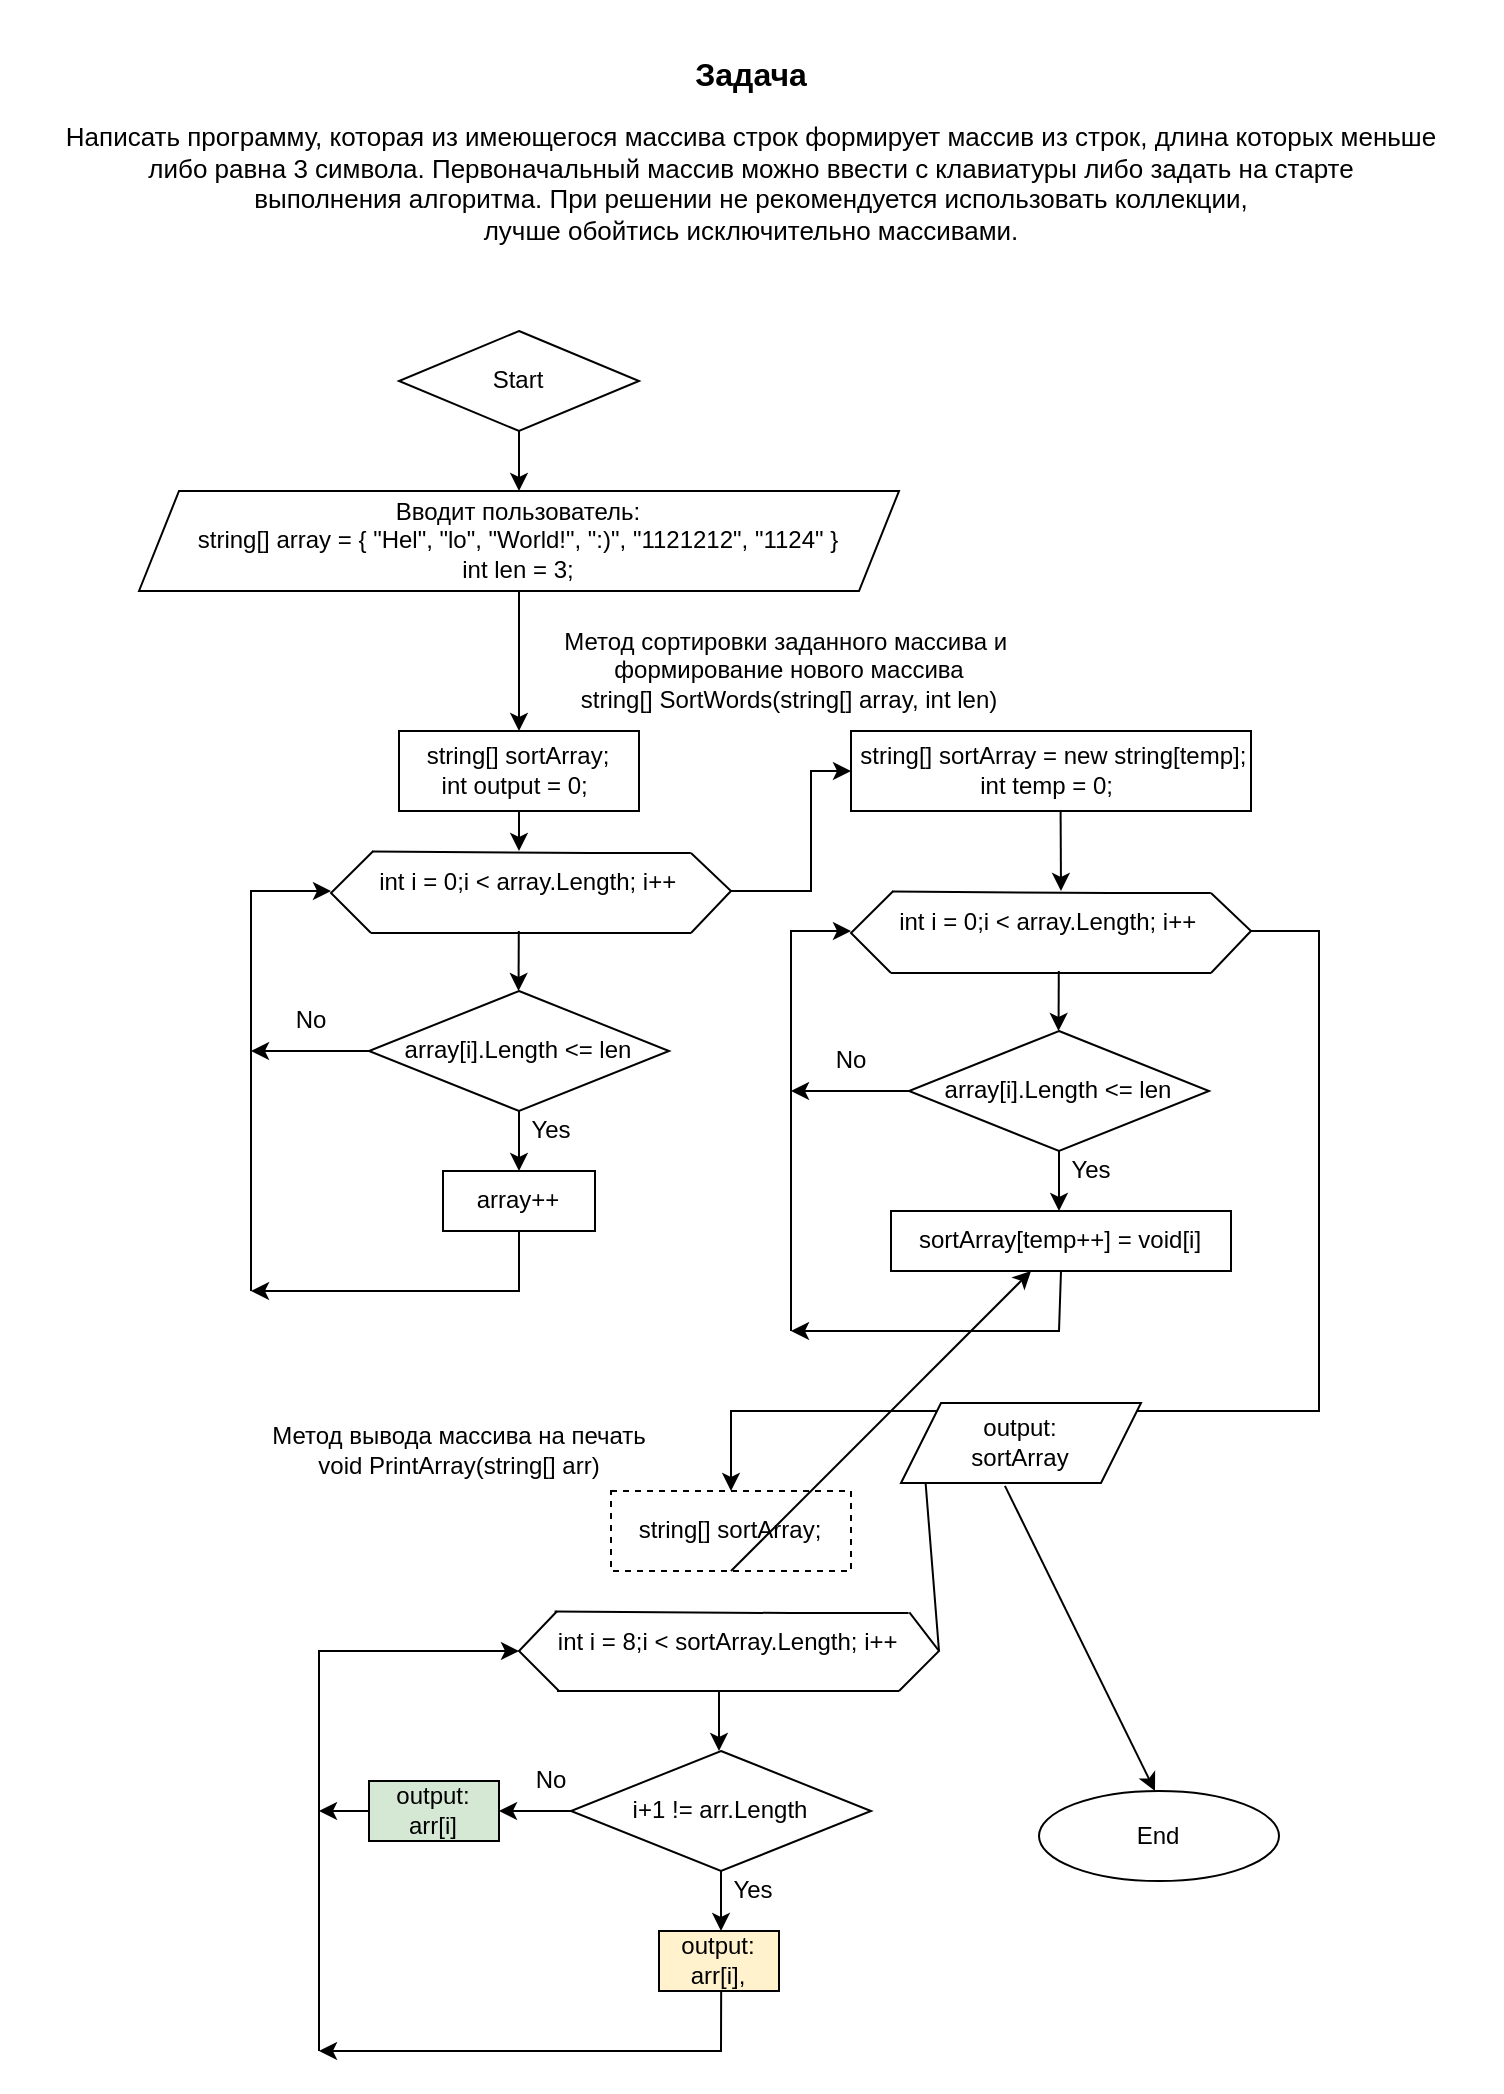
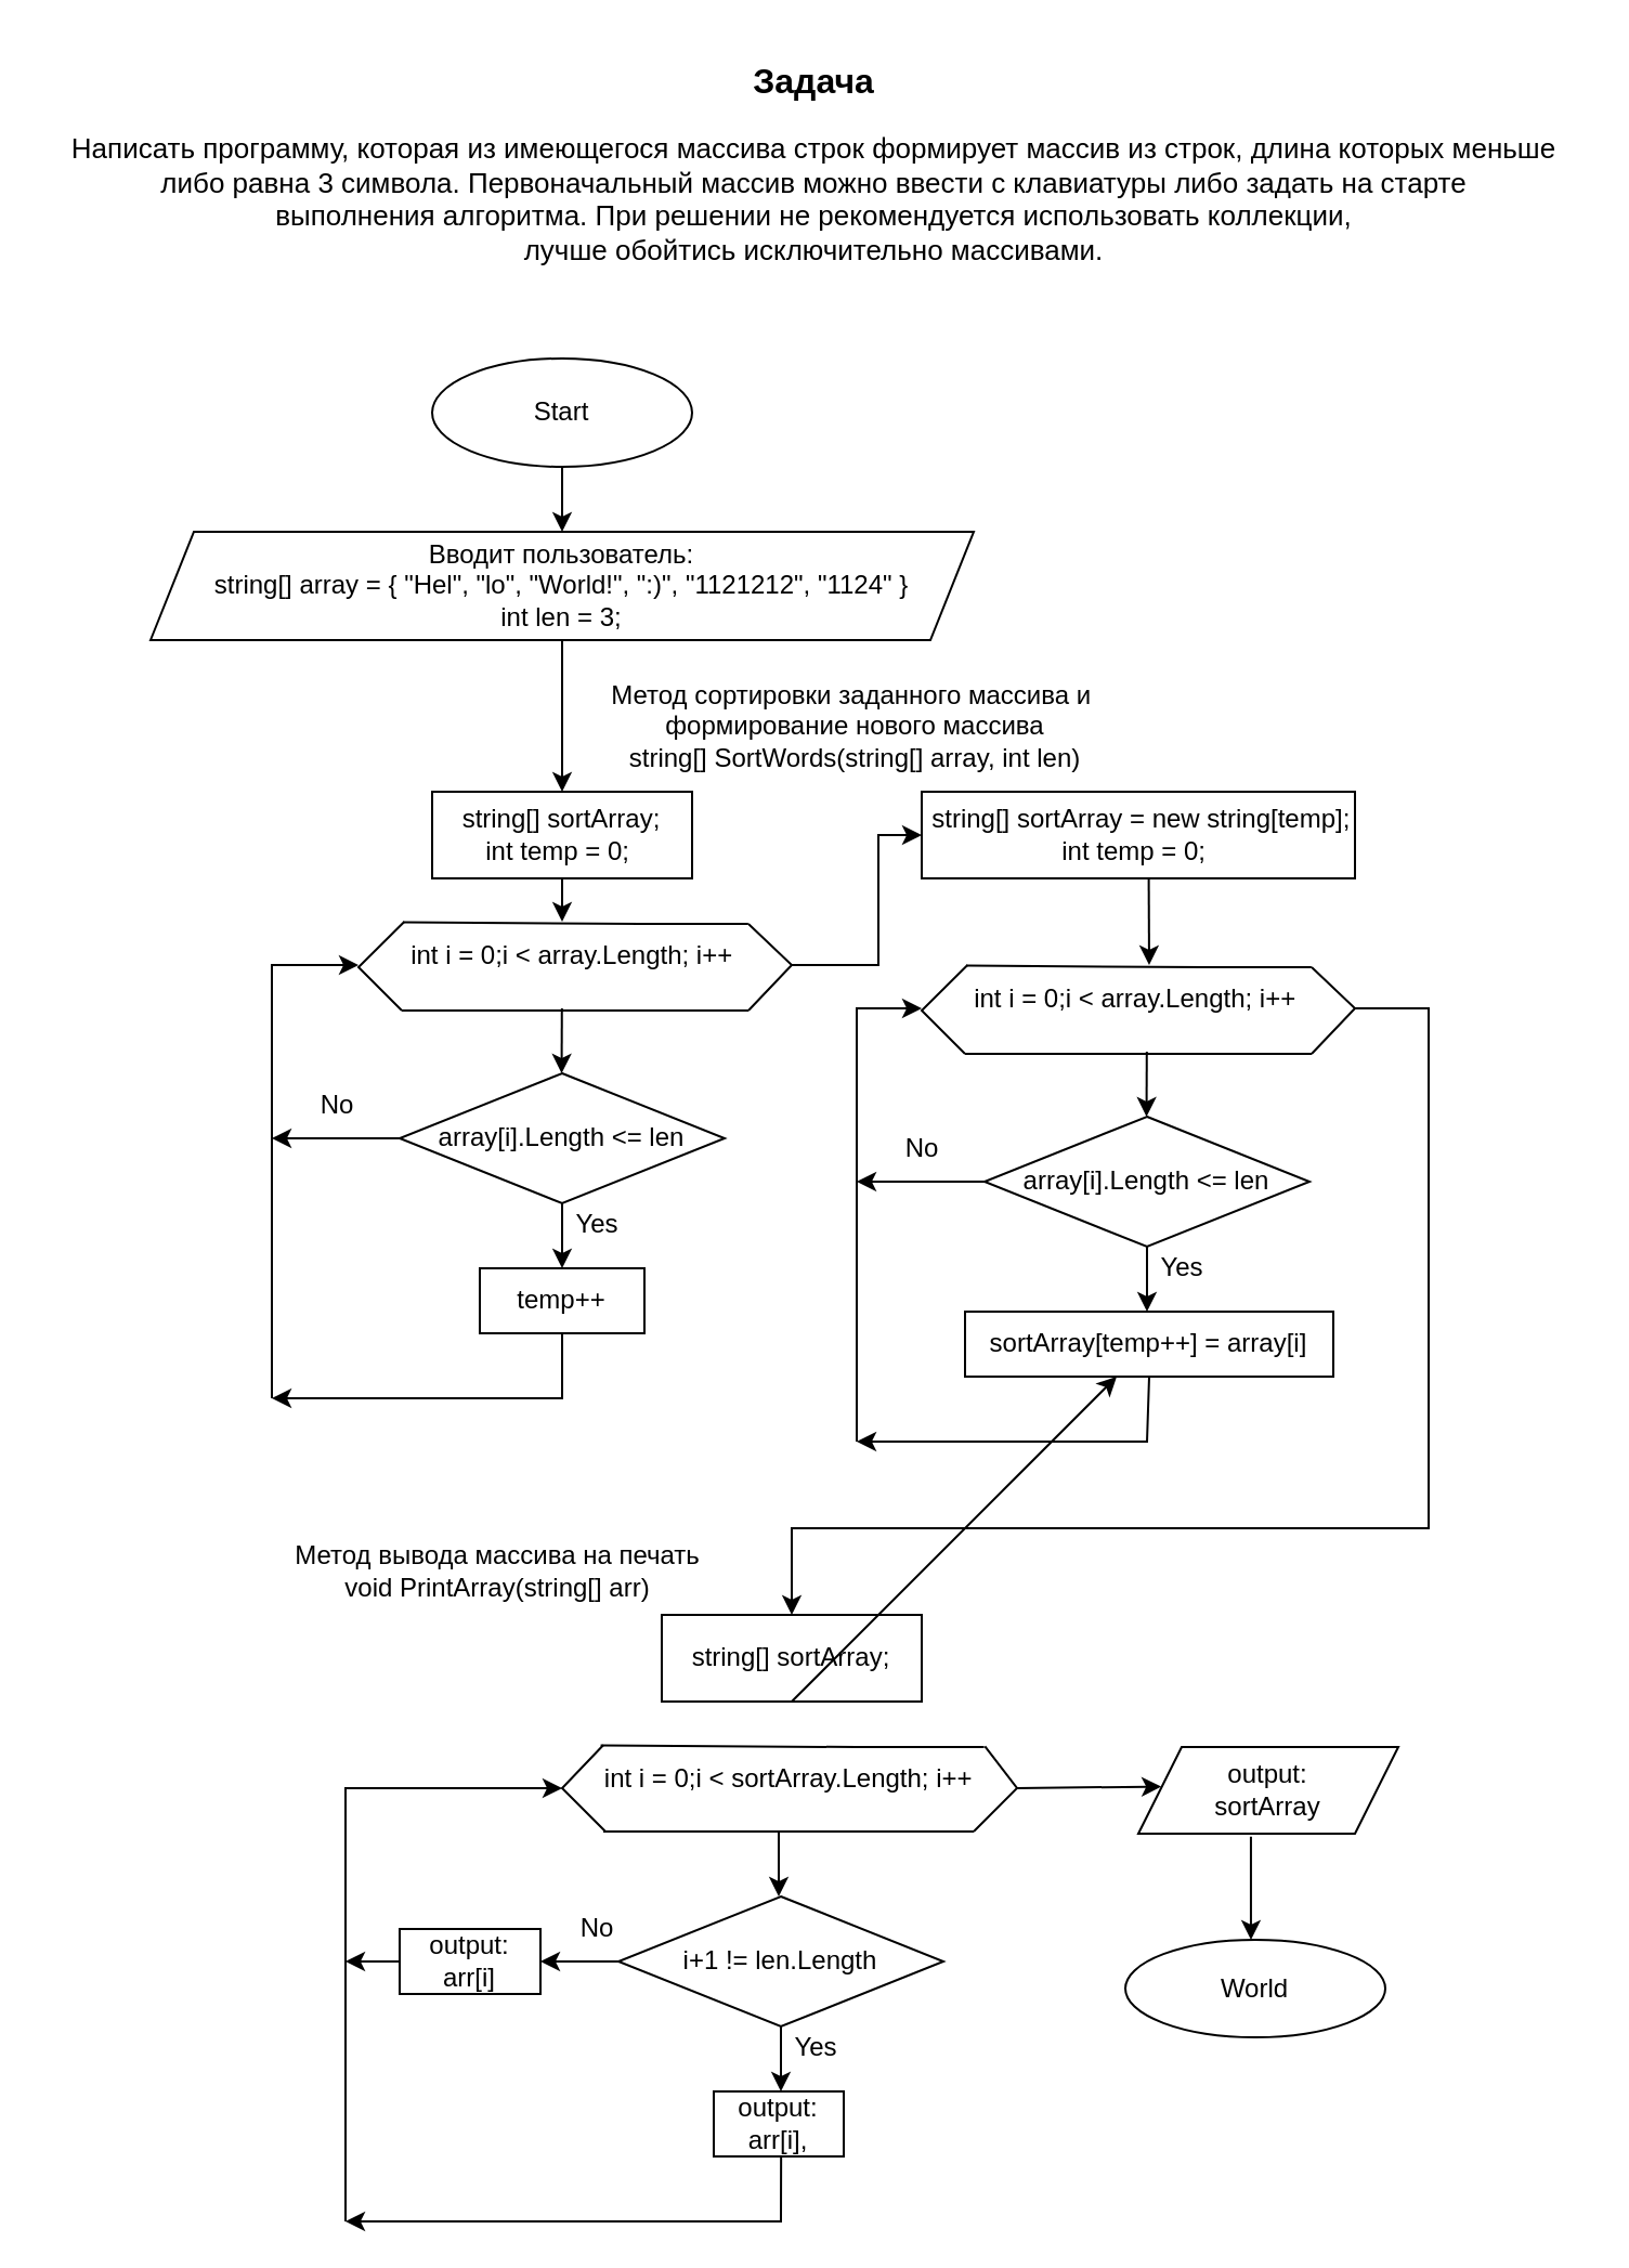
- <mxCell id="2" value="Start" style="rhombus;whiteSpace=wrap;html=1;" vertex="1" parent="1"><mxGeometry x="199" y="165" width="120" height="50" as="geometry" /></mxCell>
+ <mxCell id="2" value="Start" style="ellipse;whiteSpace=wrap;html=1;" vertex="1" parent="1"><mxGeometry x="199" y="165" width="120" height="50" as="geometry" /></mxCell>
- <mxCell id="6" value="string[] sortArray;&lt;br&gt;int output = 0;&amp;nbsp;" style="rounded=0;whiteSpace=wrap;html=1;" vertex="1" parent="1"><mxGeometry x="199" y="365" width="120" height="40" as="geometry" /></mxCell>
+ <mxCell id="6" value="string[] sortArray;&lt;br&gt;int temp = 0;&amp;nbsp;" style="rounded=0;whiteSpace=wrap;html=1;" vertex="1" parent="1"><mxGeometry x="199" y="365" width="120" height="40" as="geometry" /></mxCell>
- <mxCell id="16" value="array++" style="rounded=0;whiteSpace=wrap;html=1;" vertex="1" parent="1"><mxGeometry x="221" y="585" width="76" height="30" as="geometry" /></mxCell>
+ <mxCell id="16" value="temp++" style="rounded=0;whiteSpace=wrap;html=1;" vertex="1" parent="1"><mxGeometry x="221" y="585" width="76" height="30" as="geometry" /></mxCell>
- <mxCell id="33" value="sortArray[temp++] = void[i]" style="rounded=0;whiteSpace=wrap;html=1;" vertex="1" parent="1"><mxGeometry x="445" y="605" width="170" height="30" as="geometry" /></mxCell>
+ <mxCell id="33" value="sortArray[temp++] = array[i]" style="rounded=0;whiteSpace=wrap;html=1;" vertex="1" parent="1"><mxGeometry x="445" y="605" width="170" height="30" as="geometry" /></mxCell>
- <mxCell id="59" value="output:&lt;br&gt;sortArray" style="shape=parallelogram;perimeter=parallelogramPerimeter;whiteSpace=wrap;html=1;fixedSize=1;" vertex="1" parent="1"><mxGeometry x="450" y="701.02" width="120" height="40" as="geometry" /></mxCell>
+ <mxCell id="59" value="output:&lt;br&gt;sortArray" style="shape=parallelogram;perimeter=parallelogramPerimeter;whiteSpace=wrap;html=1;fixedSize=1;" vertex="1" parent="1"><mxGeometry x="525" y="806.02" width="120" height="40" as="geometry" /></mxCell>
- <mxCell id="40" value="string[] sortArray;" style="rounded=0;whiteSpace=wrap;html=1;dashed=1;" vertex="1" parent="1"><mxGeometry x="305" y="745" width="120" height="40" as="geometry" /></mxCell>
+ <mxCell id="40" value="string[] sortArray;" style="rounded=0;whiteSpace=wrap;html=1;" vertex="1" parent="1"><mxGeometry x="305" y="745" width="120" height="40" as="geometry" /></mxCell>
- <mxCell id="41" value="int i = 8;i &amp;lt; sortArray.Length; i++&amp;nbsp;" style="text;html=1;align=center;verticalAlign=middle;resizable=0;points=[];autosize=1;strokeColor=none;fillColor=none;" vertex="1" parent="1"><mxGeometry x="265" y="806.02" width="200" height="30" as="geometry" /></mxCell>
+ <mxCell id="41" value="int i = 0;i &amp;lt; sortArray.Length; i++&amp;nbsp;" style="text;html=1;align=center;verticalAlign=middle;resizable=0;points=[];autosize=1;strokeColor=none;fillColor=none;" vertex="1" parent="1"><mxGeometry x="265" y="806.02" width="200" height="30" as="geometry" /></mxCell>
- <mxCell id="56" value="output:&lt;br&gt;arr[i]" style="rounded=0;whiteSpace=wrap;html=1;fillColor=#d5e8d4;" vertex="1" parent="1"><mxGeometry x="184" y="890" width="65" height="30" as="geometry" /></mxCell>
+ <mxCell id="56" value="output:&lt;br&gt;arr[i]" style="rounded=0;whiteSpace=wrap;html=1;" vertex="1" parent="1"><mxGeometry x="184" y="890" width="65" height="30" as="geometry" /></mxCell>
- <mxCell id="47" value="i+1 != arr.Length" style="rhombus;whiteSpace=wrap;html=1;" vertex="1" parent="1"><mxGeometry x="285" y="875" width="150" height="60" as="geometry" /></mxCell>
+ <mxCell id="47" value="i+1 != len.Length" style="rhombus;whiteSpace=wrap;html=1;" vertex="1" parent="1"><mxGeometry x="285" y="875" width="150" height="60" as="geometry" /></mxCell>
- <mxCell id="61" value="End" style="ellipse;whiteSpace=wrap;html=1;" vertex="1" parent="1"><mxGeometry x="519" y="895" width="120" height="45" as="geometry" /></mxCell>
+ <mxCell id="61" value="World" style="ellipse;whiteSpace=wrap;html=1;" vertex="1" parent="1"><mxGeometry x="519" y="895" width="120" height="45" as="geometry" /></mxCell>
- <mxCell id="49" value="output:&lt;br&gt;arr[i]," style="rounded=0;whiteSpace=wrap;html=1;fillColor=#fff2cc;" vertex="1" parent="1"><mxGeometry x="329" y="965" width="60" height="30" as="geometry" /></mxCell>
+ <mxCell id="49" value="output:&lt;br&gt;arr[i]," style="rounded=0;whiteSpace=wrap;html=1;" vertex="1" parent="1"><mxGeometry x="329" y="965" width="60" height="30" as="geometry" /></mxCell>
